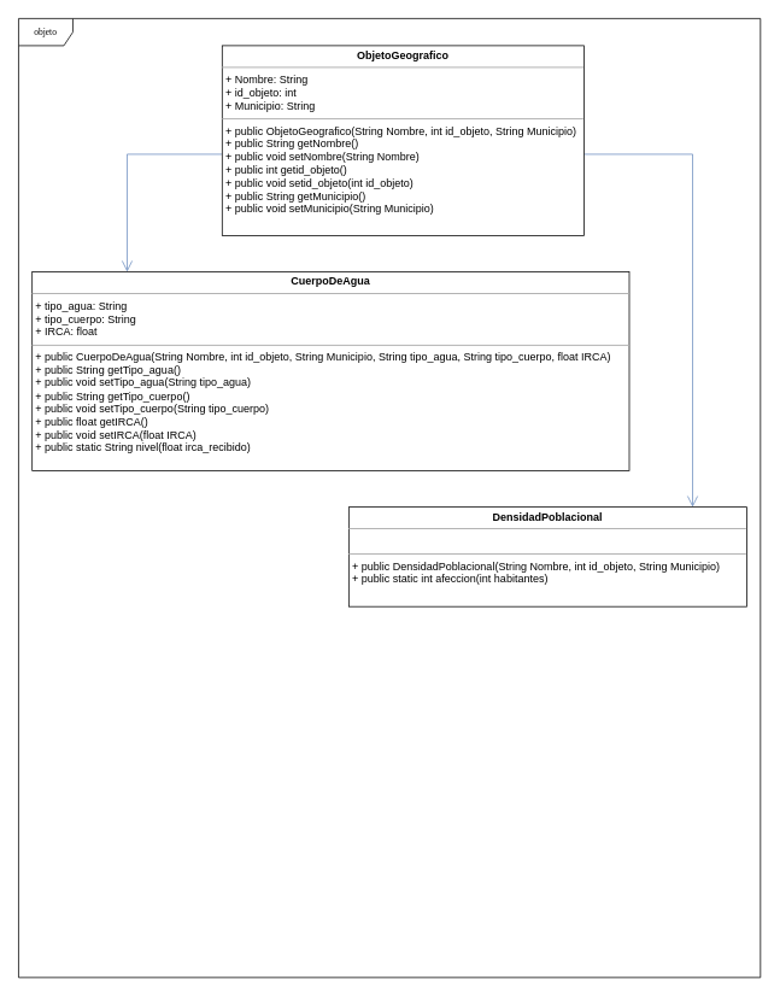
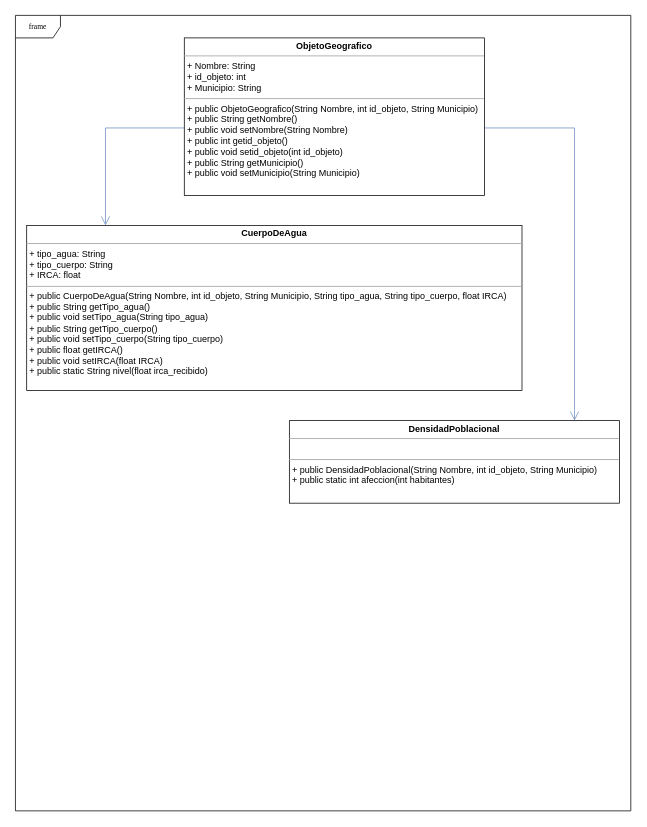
- <mxCell id="2" value="objeto" style="shape=umlFrame;whiteSpace=wrap;html=1;rounded=0;shadow=0;comic=0;labelBackgroundColor=none;strokeWidth=1;fontFamily=Verdana;fontSize=10;align=center;" parent="1" vertex="1"><mxGeometry x="20" y="20" width="820" height="1060" as="geometry" /></mxCell>
+ <mxCell id="2" value="frame" style="shape=umlFrame;whiteSpace=wrap;html=1;rounded=0;shadow=0;comic=0;labelBackgroundColor=none;strokeWidth=1;fontFamily=Verdana;fontSize=10;align=center;" parent="1" vertex="1"><mxGeometry x="20" y="20" width="820" height="1060" as="geometry" /></mxCell>
